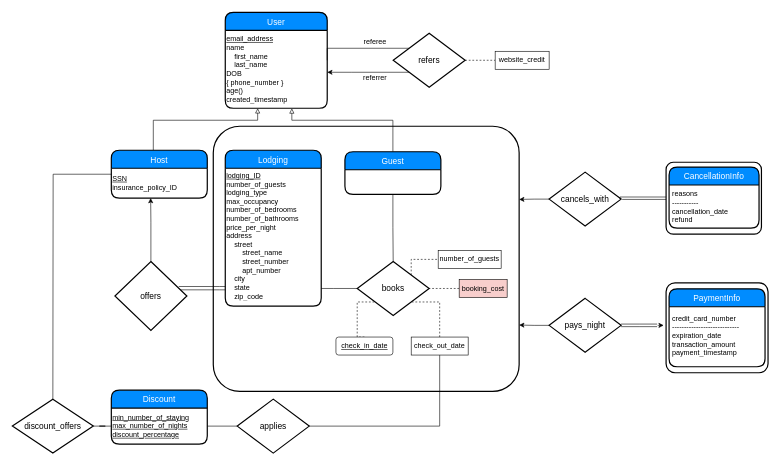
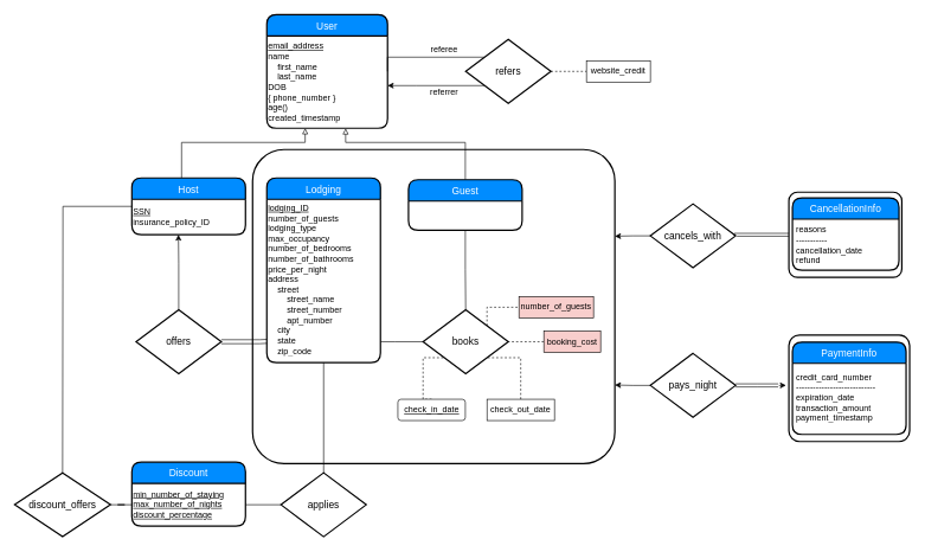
- <mxCell id="46" value="number_of_guests" style="rounded=0;whiteSpace=wrap;html=1;" parent="1" vertex="1"><mxGeometry x="730" y="417" width="105" height="30" as="geometry" /></mxCell>
+ <mxCell id="46" value="number_of_guests" style="rounded=0;whiteSpace=wrap;html=1;fillColor=#f8cecc;" parent="1" vertex="1"><mxGeometry x="730" y="417" width="105" height="30" as="geometry" /></mxCell>
- <mxCell id="37" value="offers" style="shape=rhombus;strokeWidth=2;fontSize=17;perimeter=rhombusPerimeter;whiteSpace=wrap;html=1;align=center;fontSize=14;" parent="1" vertex="1"><mxGeometry x="191" y="435.5" width="120" height="115" as="geometry" /></mxCell>
+ <mxCell id="37" value="offers" style="shape=rhombus;strokeWidth=2;fontSize=17;perimeter=rhombusPerimeter;whiteSpace=wrap;html=1;align=center;fontSize=14;" parent="1" vertex="1"><mxGeometry x="191" y="435.5" width="120" height="90" as="geometry" /></mxCell>
- <mxCell id="25" style="edgeStyle=orthogonalEdgeStyle;rounded=0;orthogonalLoop=1;jettySize=auto;html=1;startArrow=none;startFill=0;endArrow=none;endFill=0;" parent="1" source="27" target="49" edge="1"><mxGeometry relative="1" as="geometry" /></mxCell>
+ <mxCell id="25" style="edgeStyle=orthogonalEdgeStyle;rounded=0;orthogonalLoop=1;jettySize=auto;html=1;entryX=0.5;entryY=1;entryDx=0;entryDy=0;startArrow=none;startFill=0;endArrow=none;endFill=0;" parent="1" source="27" target="13" edge="1"><mxGeometry relative="1" as="geometry" /></mxCell>
